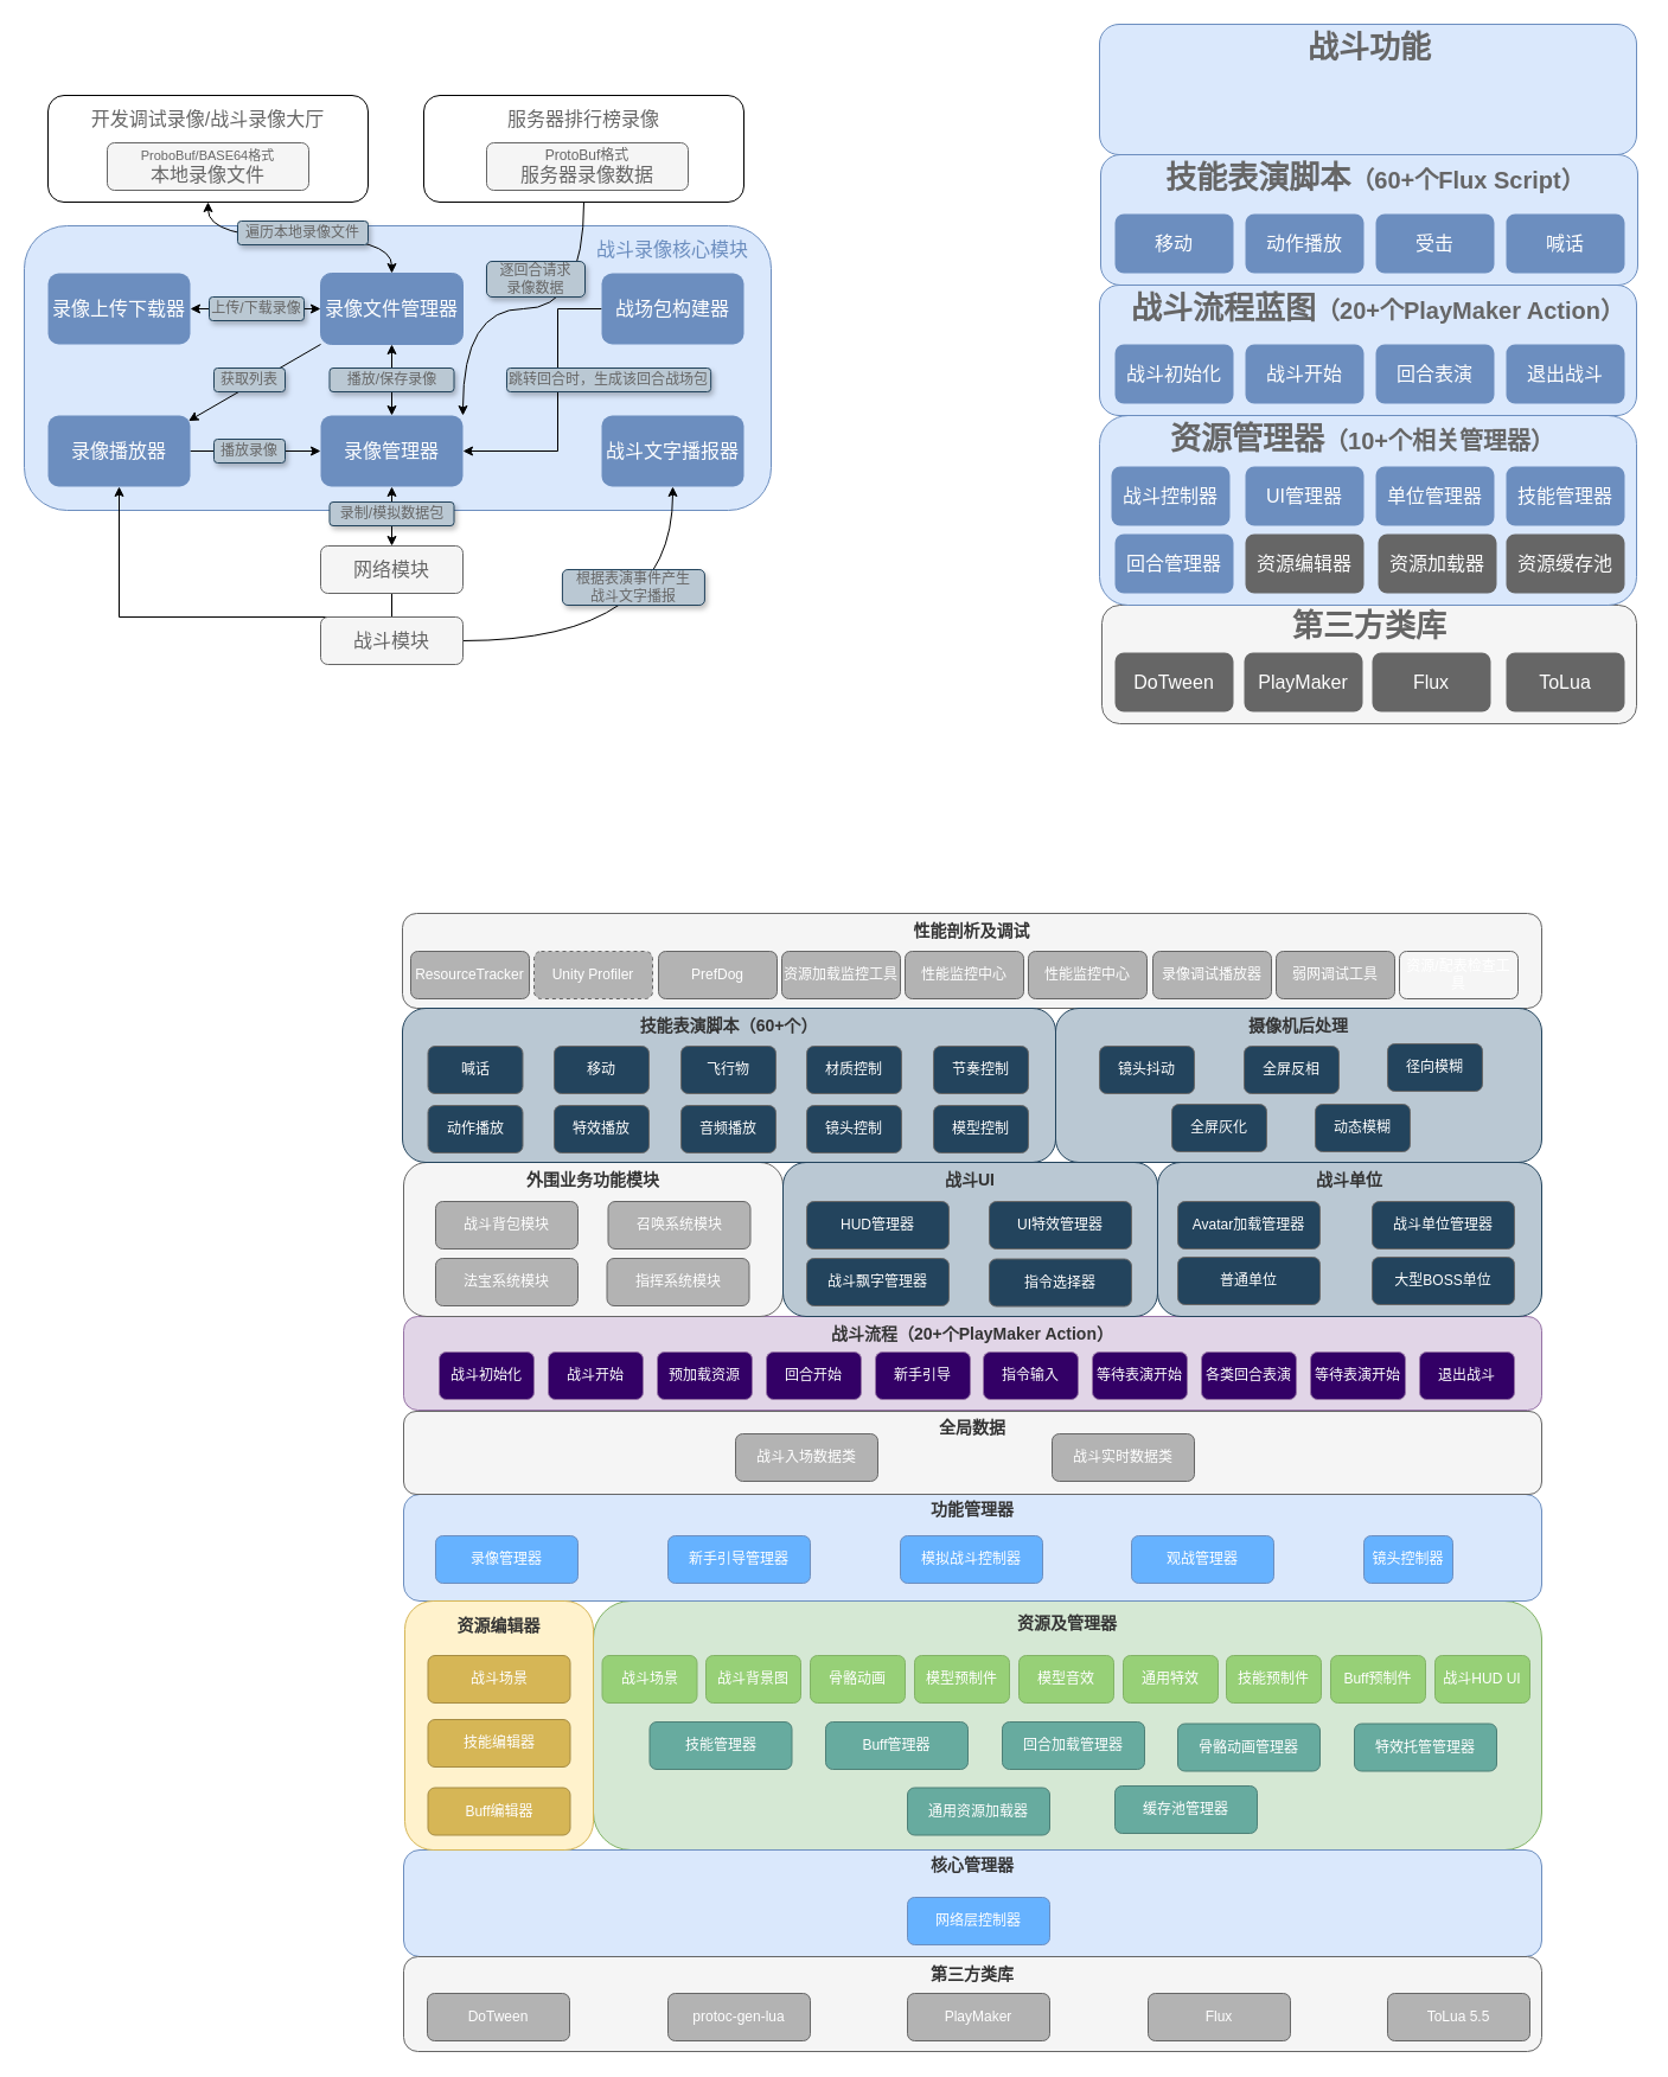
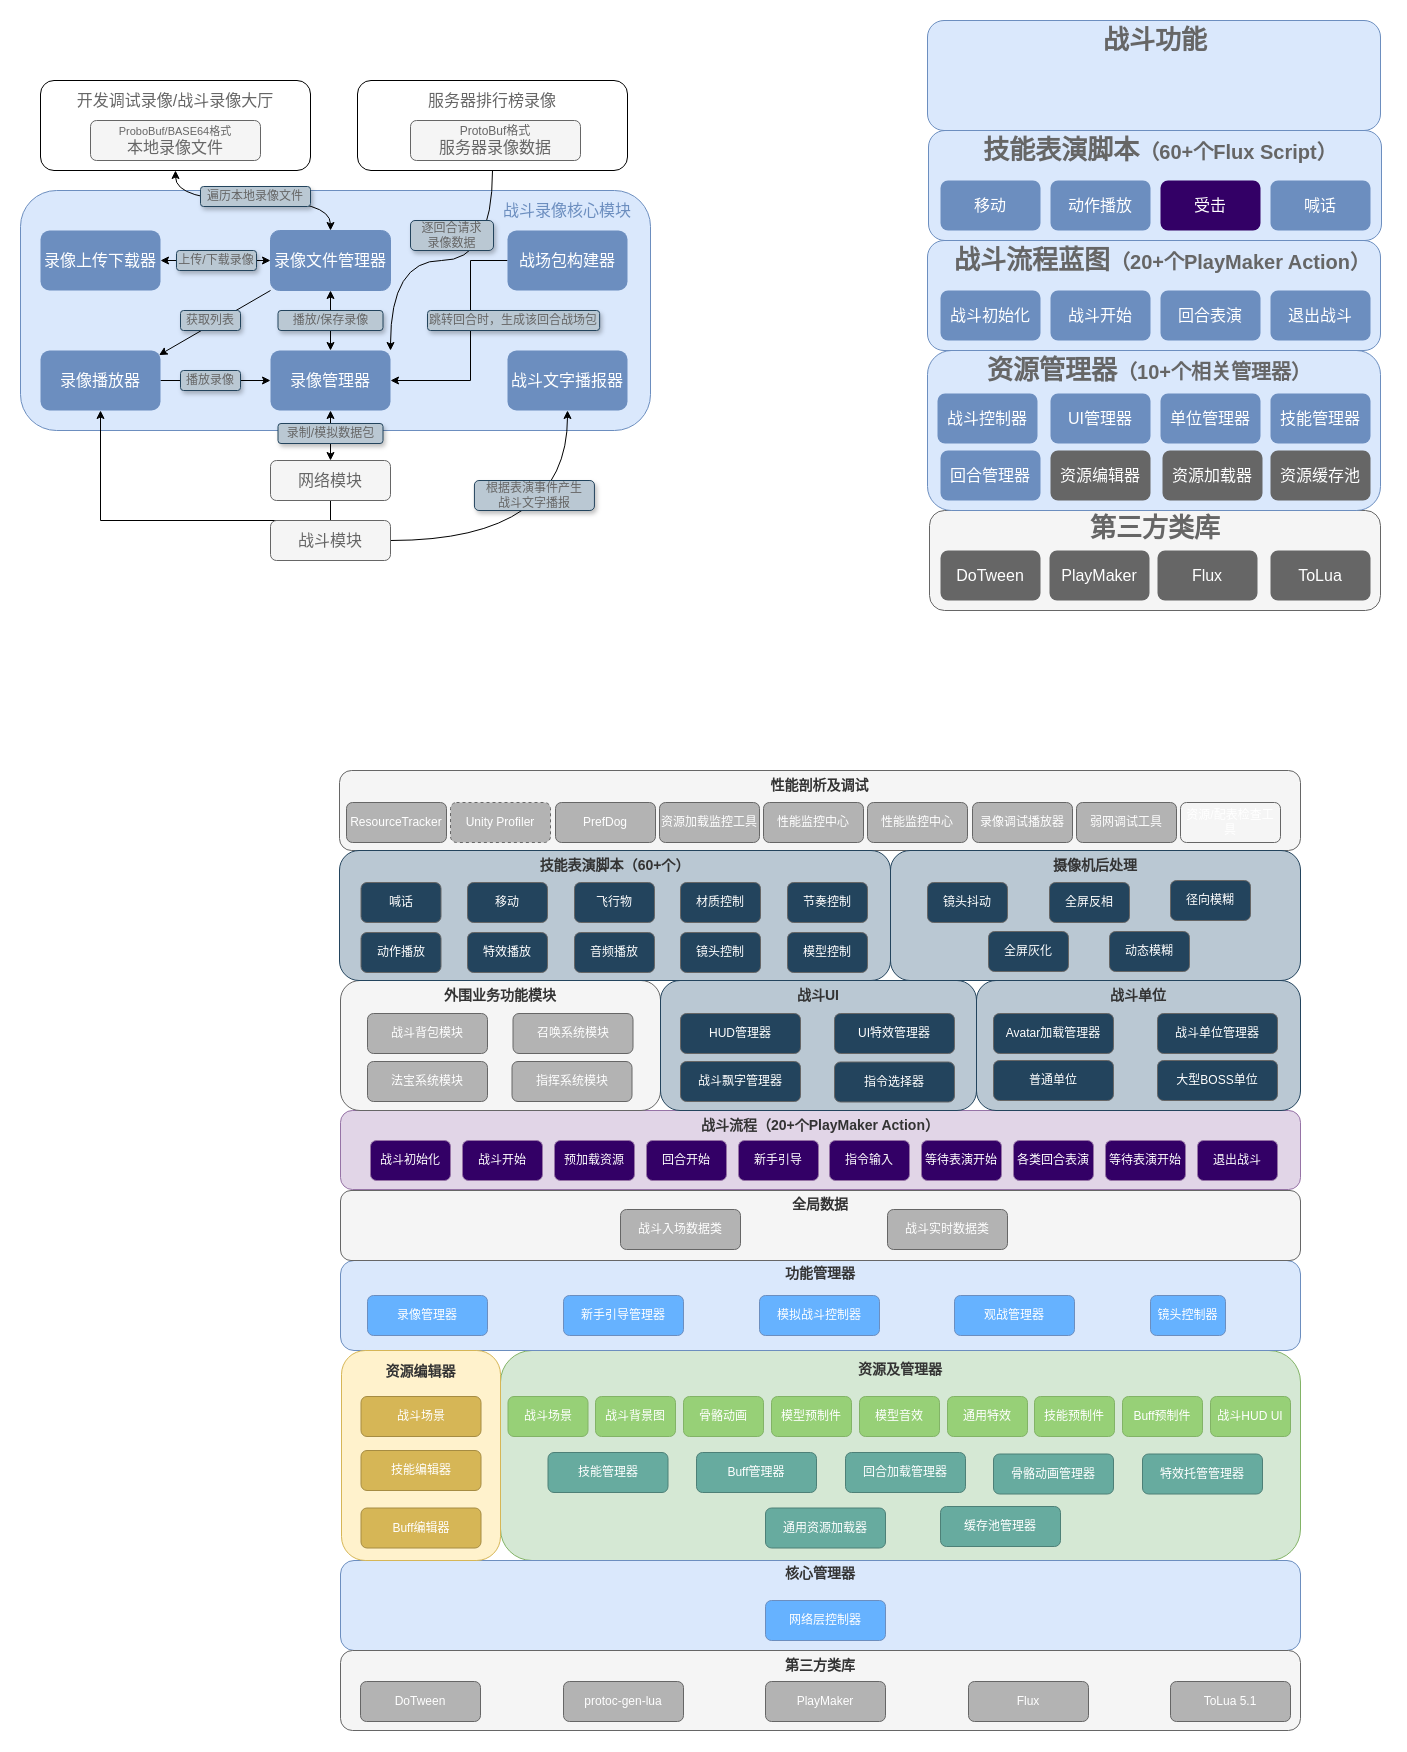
- <mxCell id="154" value="&lt;font color=&quot;#ffffff&quot;&gt;&lt;span style=&quot;font-size: 16px&quot;&gt;受击&lt;br&gt;&lt;/span&gt;&lt;/font&gt;" style="rounded=1;whiteSpace=wrap;html=1;fillColor=#6C8EBF;strokeColor=none;" vertex="1" parent="1"><mxGeometry x="1160" y="180" width="100" height="50" as="geometry" /></mxCell>
+ <mxCell id="154" value="&lt;font color=&quot;#ffffff&quot;&gt;&lt;span style=&quot;font-size: 16px&quot;&gt;受击&lt;br&gt;&lt;/span&gt;&lt;/font&gt;" style="rounded=1;whiteSpace=wrap;html=1;fillColor=#330066;strokeColor=none;" vertex="1" parent="1"><mxGeometry x="1160" y="180" width="100" height="50" as="geometry" /></mxCell>
- <mxCell id="15" value="&lt;span style=&quot;text-align: left ; white-space: nowrap&quot;&gt;&lt;font color=&quot;#ffffff&quot;&gt;ToLua 5.5&lt;br&gt;&lt;/font&gt;&lt;/span&gt;" style="rounded=1;whiteSpace=wrap;html=1;fillColor=#B3B3B3;strokeColor=#666666;fontColor=#333333;" vertex="1" parent="1"><mxGeometry x="1170" y="1681" width="120" height="40" as="geometry" /></mxCell>
+ <mxCell id="15" value="&lt;span style=&quot;text-align: left ; white-space: nowrap&quot;&gt;&lt;font color=&quot;#ffffff&quot;&gt;ToLua 5.1&lt;br&gt;&lt;/font&gt;&lt;/span&gt;" style="rounded=1;whiteSpace=wrap;html=1;fillColor=#B3B3B3;strokeColor=#666666;fontColor=#333333;" vertex="1" parent="1"><mxGeometry x="1170" y="1681" width="120" height="40" as="geometry" /></mxCell>
